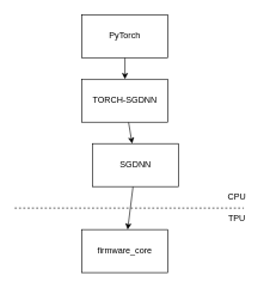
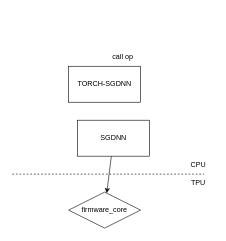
- <mxCell id="8" value="PyTorch" style="whiteSpace=wrap;html=1;" vertex="1" parent="1"><mxGeometry x="114" y="20" width="120" height="60" as="geometry" /></mxCell>
- <mxCell id="7" style="edgeStyle=none;html=1;exitX=0.5;exitY=1;exitDx=0;exitDy=0;entryX=0.5;entryY=0;entryDx=0;entryDy=0;" edge="1" parent="1" source="8" target="6"><mxGeometry relative="1" as="geometry" /></mxCell>
+ <mxCell id="9" value="call op" style="text;html=1;align=center;verticalAlign=middle;resizable=0;points=[];autosize=1;strokeColor=none;fillColor=none;" vertex="1" parent="1"><mxGeometry x="174" y="80" width="60" height="30" as="geometry" /></mxCell>
- <mxCell id="5" value="" style="edgeStyle=none;html=1;" edge="1" parent="1" source="6" target="3"><mxGeometry relative="1" as="geometry" /></mxCell>
- <mxCell id="4" value="firmware_core" style="whiteSpace=wrap;html=1;" vertex="1" parent="1"><mxGeometry x="114" y="320" width="120" height="60" as="geometry" /></mxCell>
+ <mxCell id="4" value="firmware_core" style="rhombus;whiteSpace=wrap;html=1;" vertex="1" parent="1"><mxGeometry x="114" y="320" width="120" height="60" as="geometry" /></mxCell>
